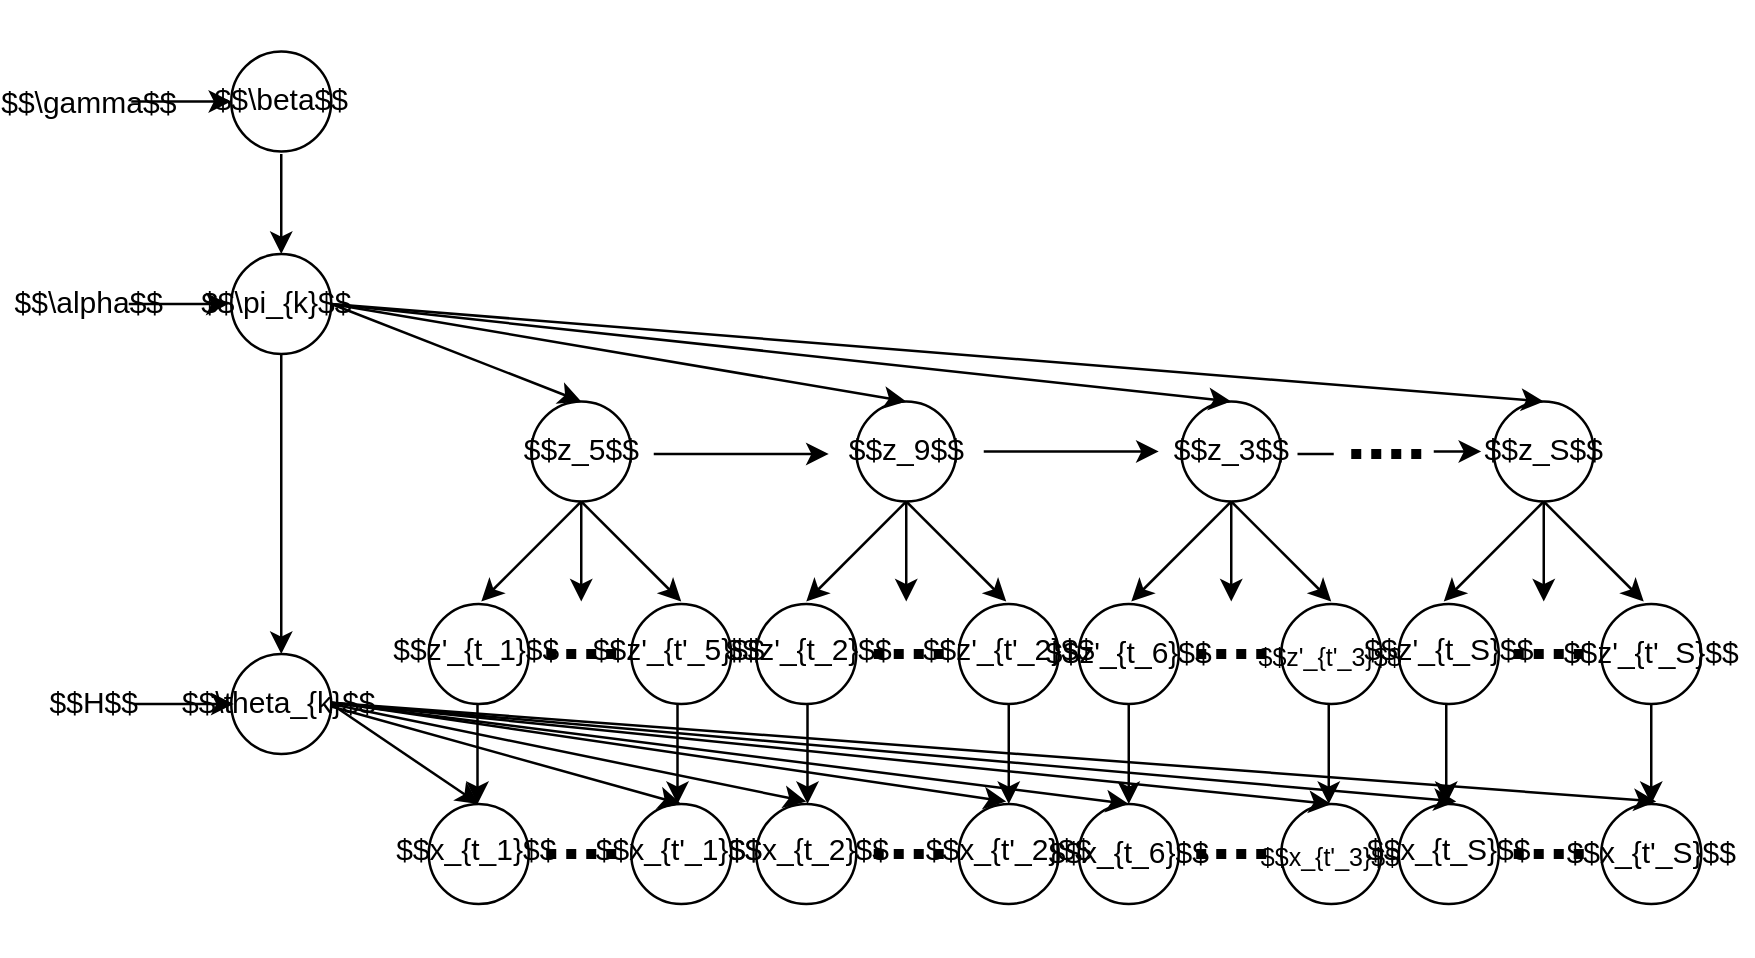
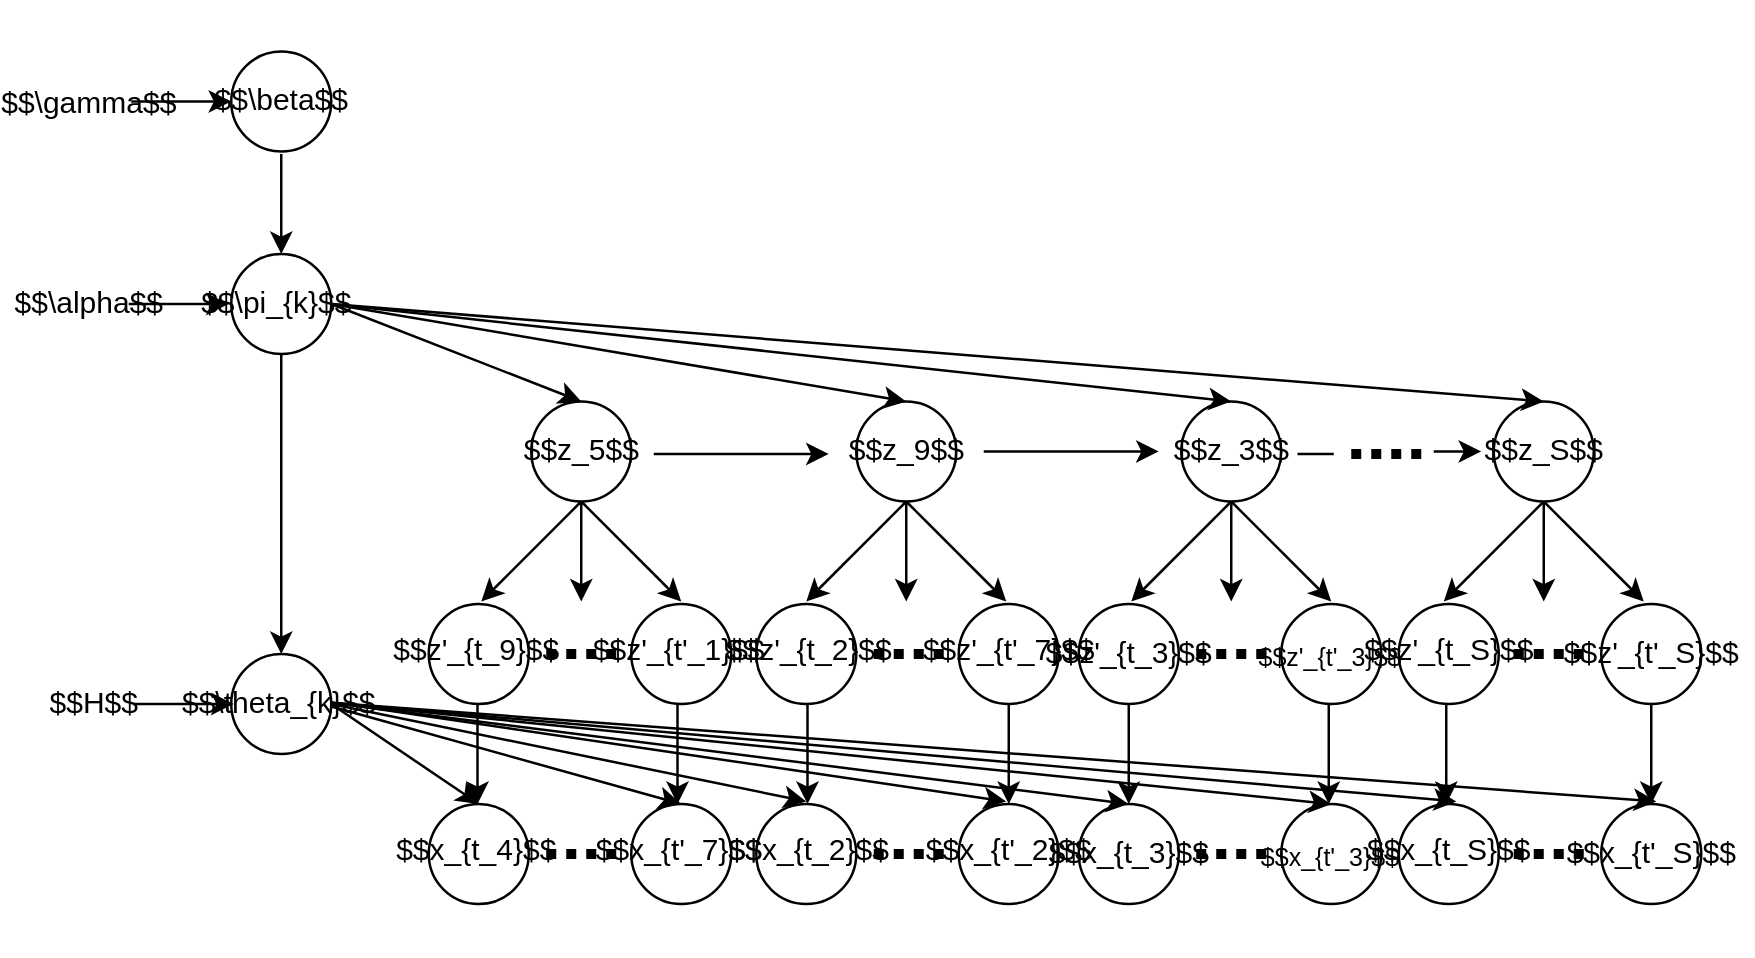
- <mxCell id="34" value="&lt;div&gt;$$z'_{t_1}$$&lt;/div&gt;" style="text;html=1;strokeColor=none;fillColor=none;align=center;verticalAlign=middle;whiteSpace=wrap;rounded=0;" parent="1" vertex="1"><mxGeometry x="176" y="249.5" width="21" height="21" as="geometry" /></mxCell>
+ <mxCell id="34" value="&lt;div&gt;$$z'_{t_9}$$&lt;/div&gt;" style="text;html=1;strokeColor=none;fillColor=none;align=center;verticalAlign=middle;whiteSpace=wrap;rounded=0;" parent="1" vertex="1"><mxGeometry x="176" y="249.5" width="21" height="21" as="geometry" /></mxCell>
- <mxCell id="35" value="&lt;div&gt;$$z'_{t'_5}$$&lt;/div&gt;" style="text;html=1;strokeColor=none;fillColor=none;align=center;verticalAlign=middle;whiteSpace=wrap;rounded=0;" parent="1" vertex="1"><mxGeometry x="256.5" y="249.5" width="21" height="21" as="geometry" /></mxCell>
+ <mxCell id="35" value="&lt;div&gt;$$z'_{t'_1}$$&lt;/div&gt;" style="text;html=1;strokeColor=none;fillColor=none;align=center;verticalAlign=middle;whiteSpace=wrap;rounded=0;" parent="1" vertex="1"><mxGeometry x="256.5" y="249.5" width="21" height="21" as="geometry" /></mxCell>
- <mxCell id="37" value="&lt;div&gt;$$z'_{t'_2}$$&lt;/div&gt;" style="text;html=1;strokeColor=none;fillColor=none;align=center;verticalAlign=middle;whiteSpace=wrap;rounded=0;" parent="1" vertex="1"><mxGeometry x="388.5" y="249.5" width="21" height="21" as="geometry" /></mxCell>
+ <mxCell id="37" value="&lt;div&gt;$$z'_{t'_7}$$&lt;/div&gt;" style="text;html=1;strokeColor=none;fillColor=none;align=center;verticalAlign=middle;whiteSpace=wrap;rounded=0;" parent="1" vertex="1"><mxGeometry x="388.5" y="249.5" width="21" height="21" as="geometry" /></mxCell>
- <mxCell id="38" value="&lt;div&gt;$$z'_{t_6}$$&lt;/div&gt;" style="text;html=1;strokeColor=none;fillColor=none;align=center;verticalAlign=middle;whiteSpace=wrap;rounded=0;" parent="1" vertex="1"><mxGeometry x="436.5" y="250.5" width="21" height="21" as="geometry" /></mxCell>
+ <mxCell id="38" value="&lt;div&gt;$$z'_{t_3}$$&lt;/div&gt;" style="text;html=1;strokeColor=none;fillColor=none;align=center;verticalAlign=middle;whiteSpace=wrap;rounded=0;" parent="1" vertex="1"><mxGeometry x="436.5" y="250.5" width="21" height="21" as="geometry" /></mxCell>
- <mxCell id="85" value="&lt;div&gt;$$x_{t_1}$$&lt;/div&gt;" style="text;html=1;strokeColor=none;fillColor=none;align=center;verticalAlign=middle;whiteSpace=wrap;rounded=0;" vertex="1" parent="1"><mxGeometry x="176" y="329.5" width="21" height="21" as="geometry" /></mxCell>
+ <mxCell id="85" value="&lt;div&gt;$$x_{t_4}$$&lt;/div&gt;" style="text;html=1;strokeColor=none;fillColor=none;align=center;verticalAlign=middle;whiteSpace=wrap;rounded=0;" vertex="1" parent="1"><mxGeometry x="176" y="329.5" width="21" height="21" as="geometry" /></mxCell>
- <mxCell id="86" value="&lt;div&gt;$$x_{t'_1}$$&lt;/div&gt;" style="text;html=1;strokeColor=none;fillColor=none;align=center;verticalAlign=middle;whiteSpace=wrap;rounded=0;" vertex="1" parent="1"><mxGeometry x="256.5" y="329.5" width="21" height="21" as="geometry" /></mxCell>
+ <mxCell id="86" value="&lt;div&gt;$$x_{t'_7}$$&lt;/div&gt;" style="text;html=1;strokeColor=none;fillColor=none;align=center;verticalAlign=middle;whiteSpace=wrap;rounded=0;" vertex="1" parent="1"><mxGeometry x="256.5" y="329.5" width="21" height="21" as="geometry" /></mxCell>
- <mxCell id="89" value="&lt;div&gt;$$x_{t_6}$$&lt;/div&gt;" style="text;html=1;strokeColor=none;fillColor=none;align=center;verticalAlign=middle;whiteSpace=wrap;rounded=0;" vertex="1" parent="1"><mxGeometry x="436.5" y="330.5" width="21" height="21" as="geometry" /></mxCell>
+ <mxCell id="89" value="&lt;div&gt;$$x_{t_3}$$&lt;/div&gt;" style="text;html=1;strokeColor=none;fillColor=none;align=center;verticalAlign=middle;whiteSpace=wrap;rounded=0;" vertex="1" parent="1"><mxGeometry x="436.5" y="330.5" width="21" height="21" as="geometry" /></mxCell>
